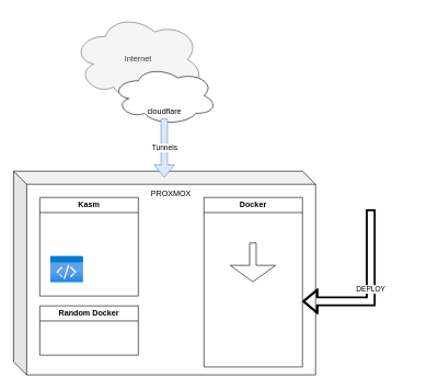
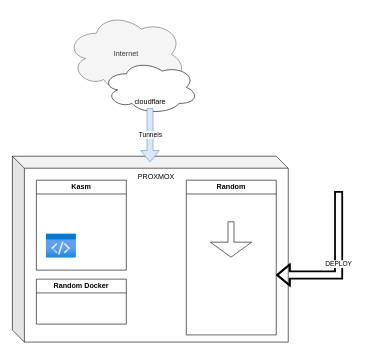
- <mxCell id="12" value="Docker" style="swimlane;whiteSpace=wrap;html=1;" vertex="1" parent="1"><mxGeometry x="310" y="300" width="150" height="258" as="geometry" /></mxCell>
+ <mxCell id="12" value="Random" style="swimlane;whiteSpace=wrap;html=1;" vertex="1" parent="1"><mxGeometry x="310" y="300" width="150" height="258" as="geometry" /></mxCell>
